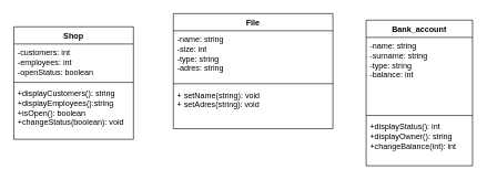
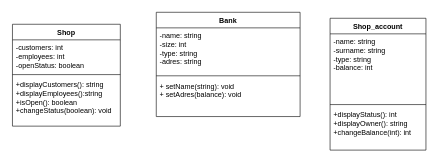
- <mxCell id="2" value="File" style="swimlane;fontStyle=1;align=center;verticalAlign=top;childLayout=stackLayout;horizontal=1;startSize=26;horizontalStack=0;resizeParent=1;resizeParentMax=0;resizeLast=0;collapsible=1;marginBottom=0;whiteSpace=wrap;html=1;" vertex="1" parent="1"><mxGeometry x="260" y="20" width="240" height="174" as="geometry" /></mxCell>
+ <mxCell id="2" value="Bank" style="swimlane;fontStyle=1;align=center;verticalAlign=top;childLayout=stackLayout;horizontal=1;startSize=26;horizontalStack=0;resizeParent=1;resizeParentMax=0;resizeLast=0;collapsible=1;marginBottom=0;whiteSpace=wrap;html=1;" vertex="1" parent="1"><mxGeometry x="260" y="20" width="240" height="174" as="geometry" /></mxCell>
- <mxCell id="6" value="Bank_account" style="swimlane;fontStyle=1;align=center;verticalAlign=top;childLayout=stackLayout;horizontal=1;startSize=26;horizontalStack=0;resizeParent=1;resizeParentMax=0;resizeLast=0;collapsible=1;marginBottom=0;whiteSpace=wrap;html=1;" vertex="1" parent="1"><mxGeometry x="550" y="30" width="160" height="220" as="geometry" /></mxCell>
+ <mxCell id="6" value="Shop_account" style="swimlane;fontStyle=1;align=center;verticalAlign=top;childLayout=stackLayout;horizontal=1;startSize=26;horizontalStack=0;resizeParent=1;resizeParentMax=0;resizeLast=0;collapsible=1;marginBottom=0;whiteSpace=wrap;html=1;" vertex="1" parent="1"><mxGeometry x="550" y="30" width="160" height="220" as="geometry" /></mxCell>
- <mxCell id="5" value="+ setName(string): void&lt;br&gt;+ setAdres(string): void" style="text;strokeColor=none;fillColor=none;align=left;verticalAlign=top;spacingLeft=4;spacingRight=4;overflow=hidden;rotatable=0;points=[[0,0.5],[1,0.5]];portConstraint=eastwest;whiteSpace=wrap;html=1;" vertex="1" parent="2"><mxGeometry y="110" width="240" height="64" as="geometry" /></mxCell>
+ <mxCell id="5" value="+ setName(string): void&lt;br&gt;+ setAdres(balance): void" style="text;strokeColor=none;fillColor=none;align=left;verticalAlign=top;spacingLeft=4;spacingRight=4;overflow=hidden;rotatable=0;points=[[0,0.5],[1,0.5]];portConstraint=eastwest;whiteSpace=wrap;html=1;" vertex="1" parent="2"><mxGeometry y="110" width="240" height="64" as="geometry" /></mxCell>
